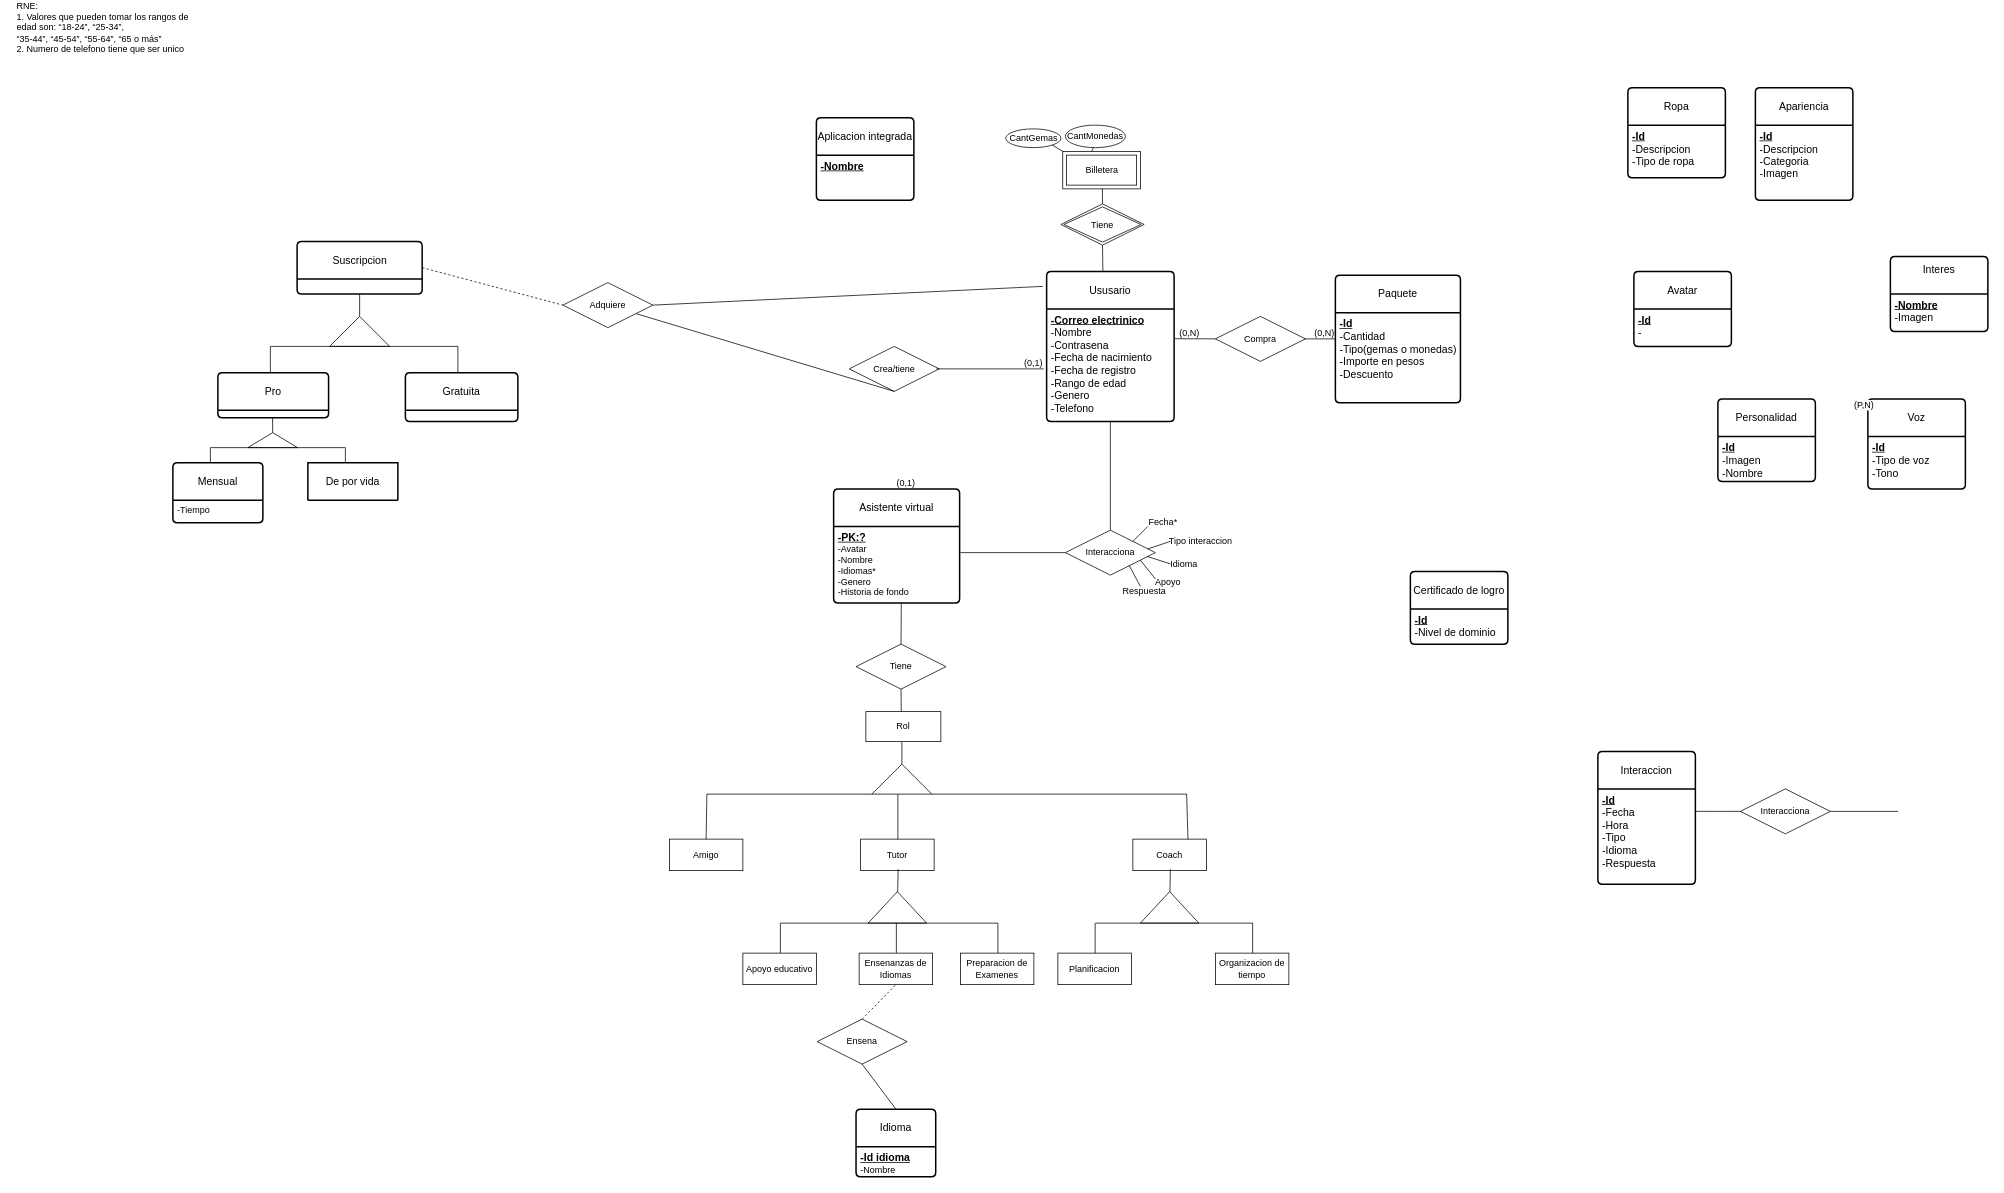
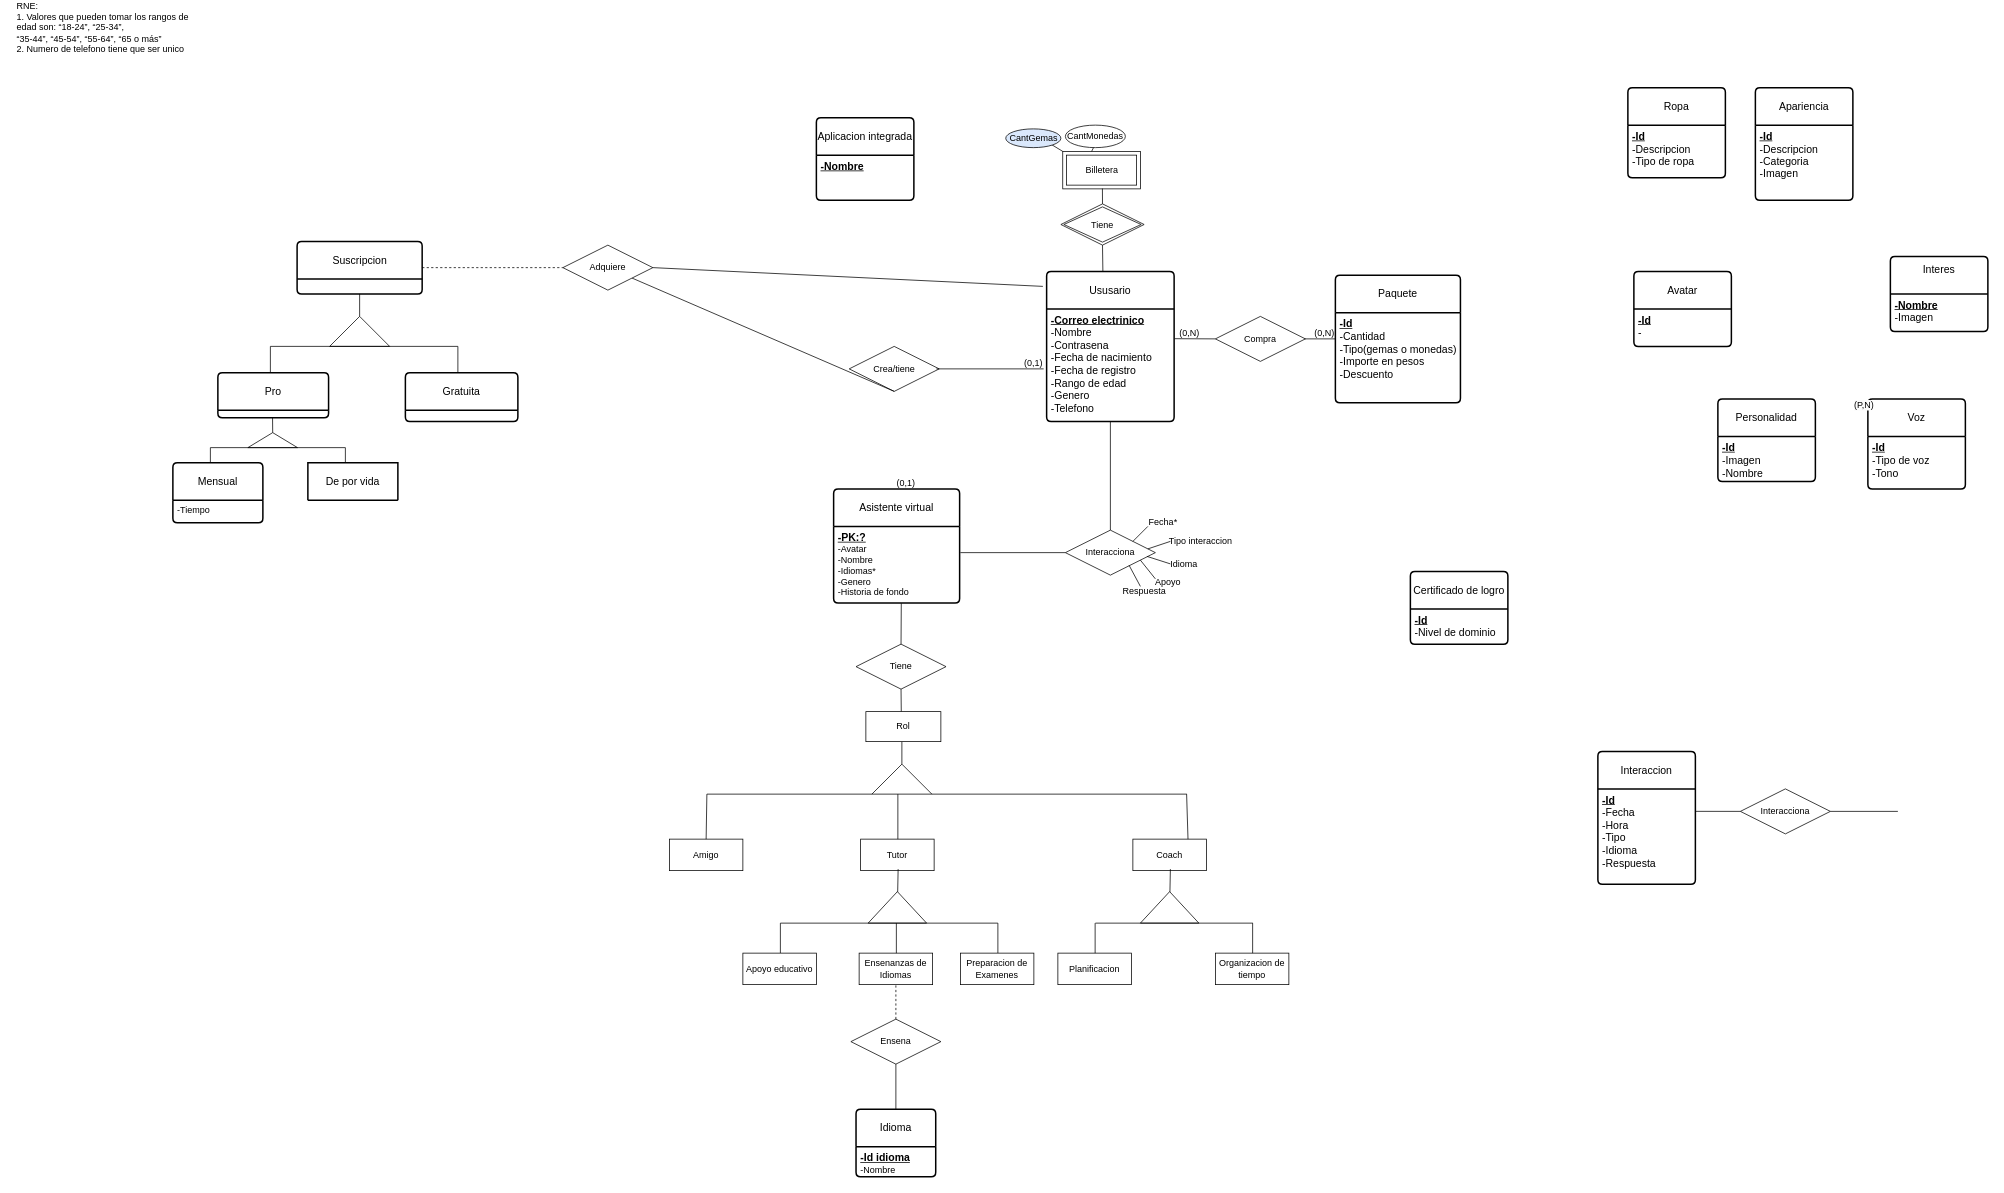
- <mxCell id="91" value="CantGemas" style="ellipse;whiteSpace=wrap;html=1;align=center;" vertex="1" parent="1"><mxGeometry x="1340.5" y="170" width="73.5" height="25" as="geometry" /></mxCell>
+ <mxCell id="91" value="CantGemas" style="ellipse;whiteSpace=wrap;html=1;align=center;fillColor=#dae8fc;" vertex="1" parent="1"><mxGeometry x="1340.5" y="170" width="73.5" height="25" as="geometry" /></mxCell>
- <mxCell id="99" value="Adquiere" style="shape=rhombus;perimeter=rhombusPerimeter;whiteSpace=wrap;html=1;align=center;" vertex="1" parent="1"><mxGeometry x="750" y="375" width="120" height="60" as="geometry" /></mxCell>
+ <mxCell id="99" value="Adquiere" style="shape=rhombus;perimeter=rhombusPerimeter;whiteSpace=wrap;html=1;align=center;" vertex="1" parent="1"><mxGeometry x="750" y="325" width="120" height="60" as="geometry" /></mxCell>
- <mxCell id="93" value="Ensena" style="shape=rhombus;perimeter=rhombusPerimeter;whiteSpace=wrap;html=1;align=center;" vertex="1" parent="1"><mxGeometry x="1089" y="1357" width="120" height="60" as="geometry" /></mxCell>
+ <mxCell id="93" value="Ensena" style="shape=rhombus;perimeter=rhombusPerimeter;whiteSpace=wrap;html=1;align=center;" vertex="1" parent="1"><mxGeometry x="1134" y="1357" width="120" height="60" as="geometry" /></mxCell>
